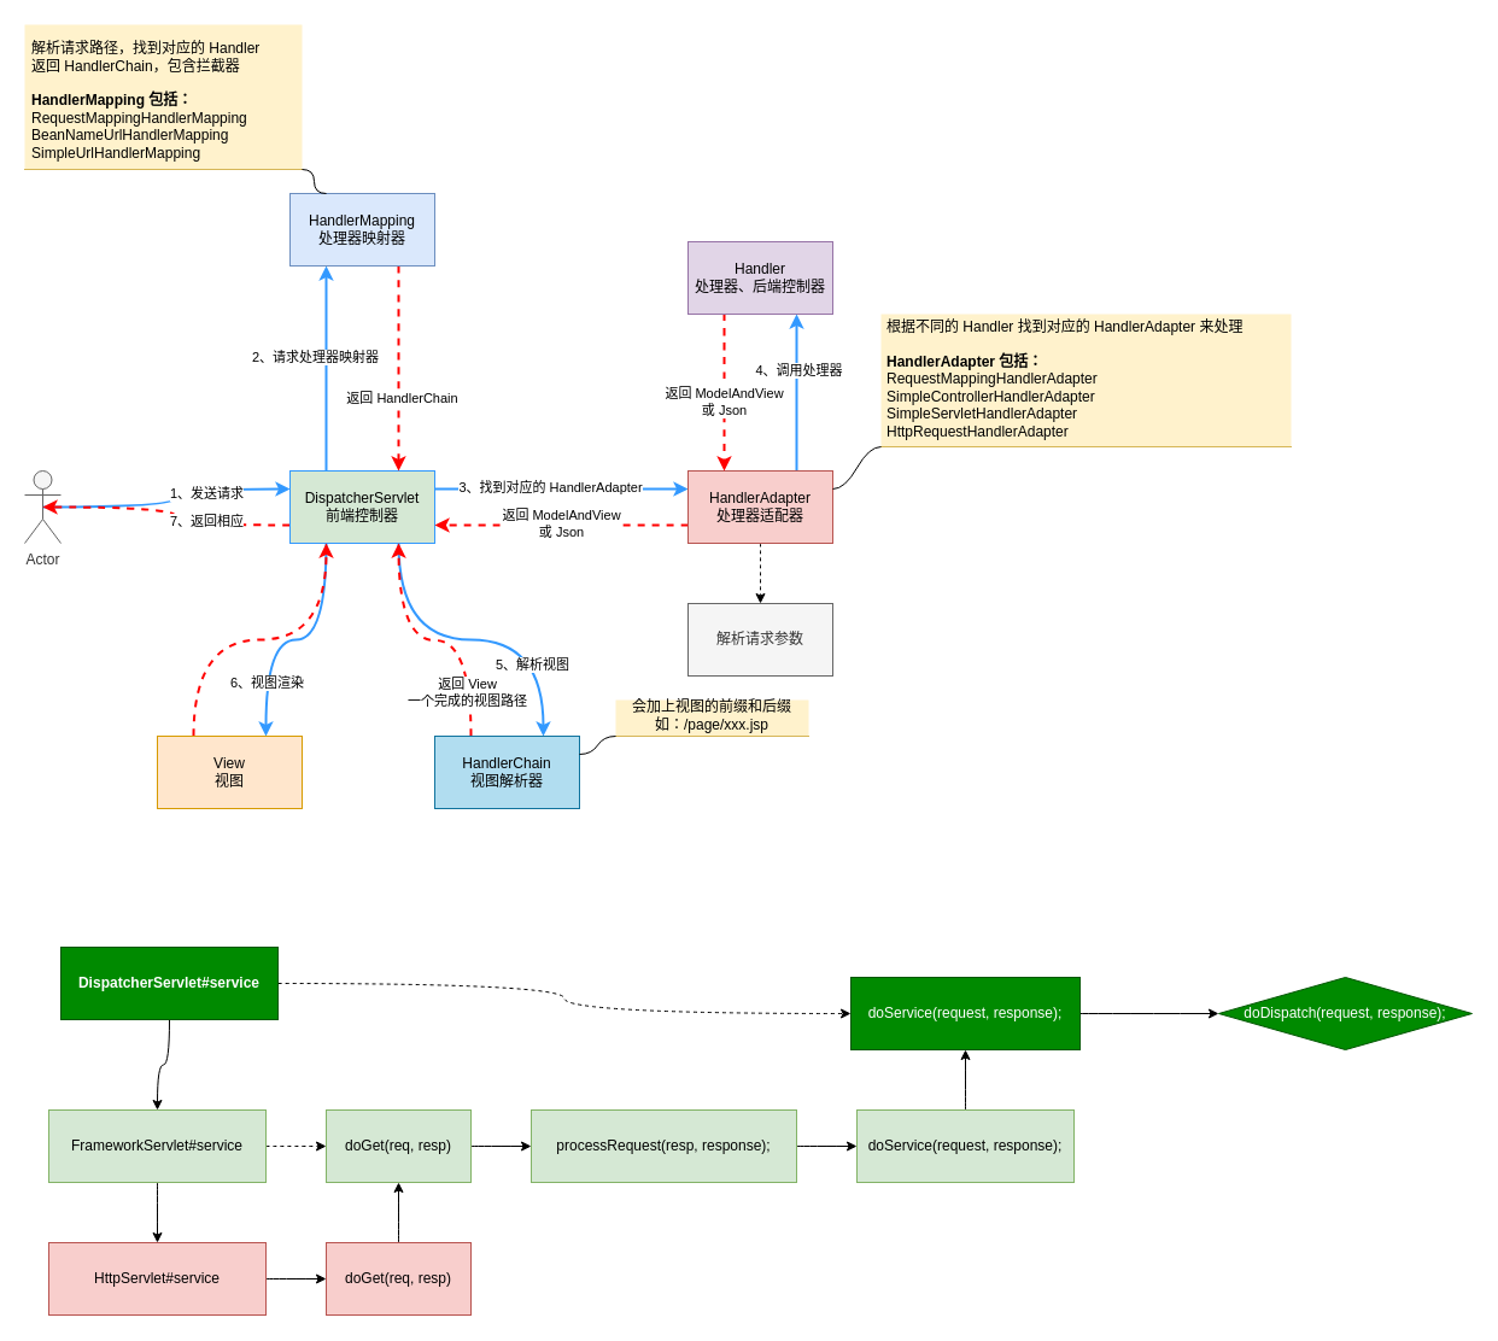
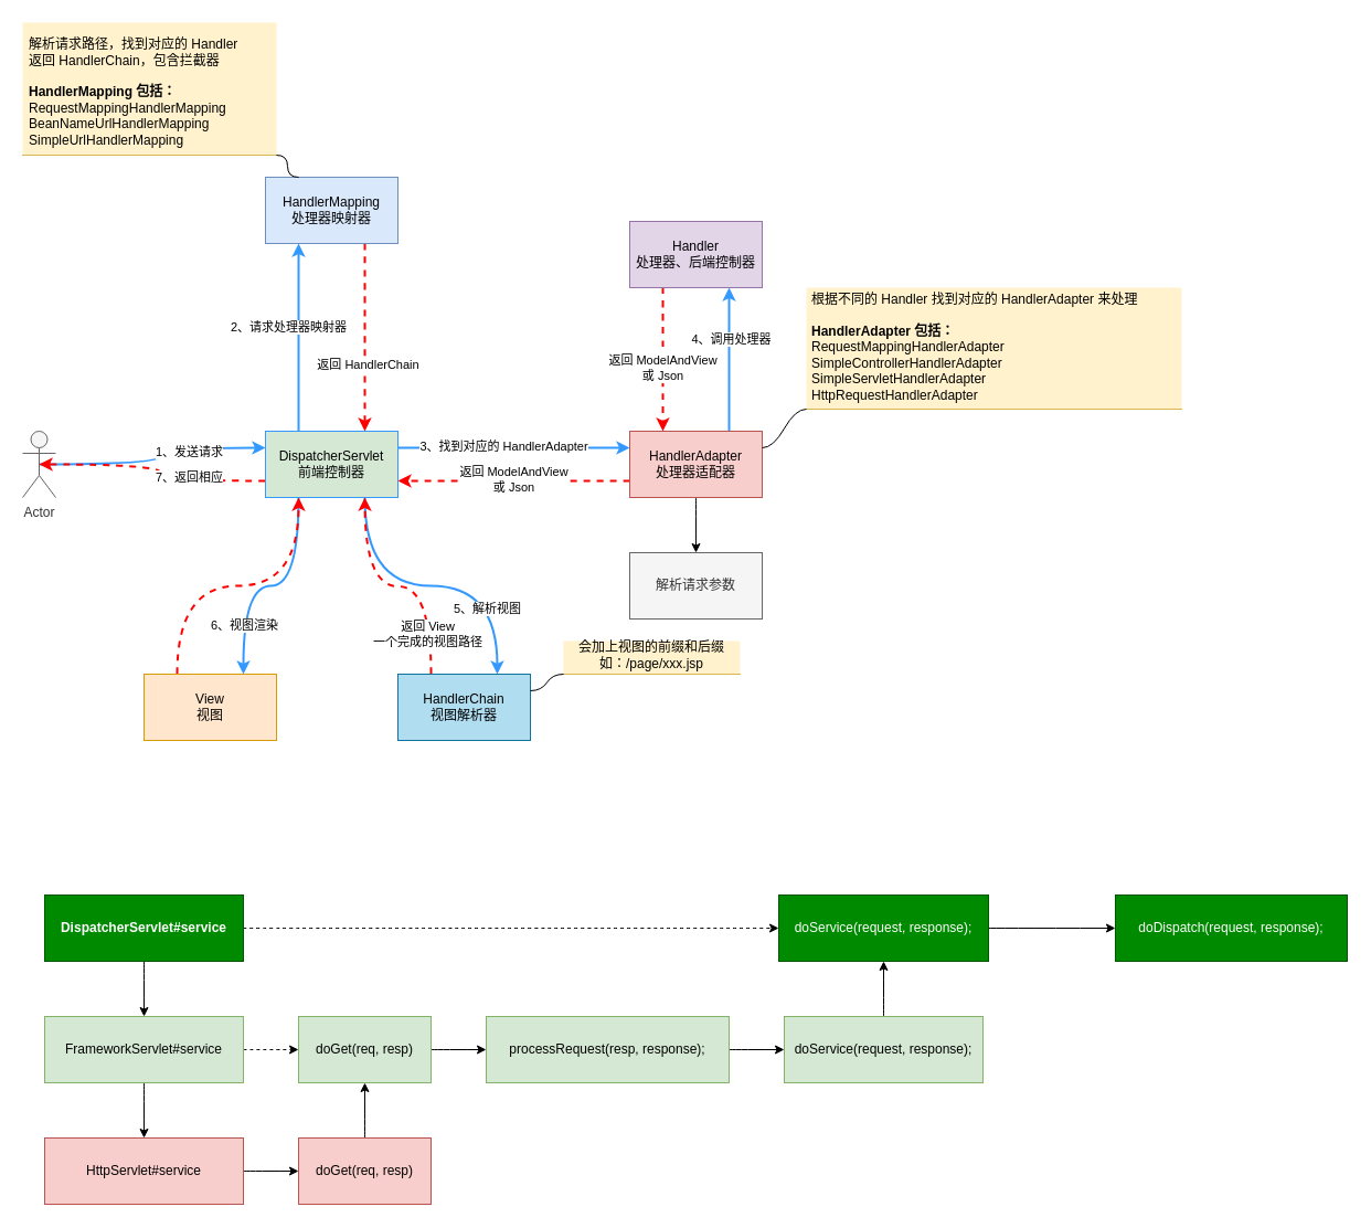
- <mxCell id="28" value="" style="edgeStyle=orthogonalEdgeStyle;curved=1;rounded=0;orthogonalLoop=1;jettySize=auto;html=1;fontColor=#000000;strokeColor=#000000;strokeWidth=1;dashed=1;" parent="1" source="29" target="37" edge="1"><mxGeometry relative="1" as="geometry" /></mxCell>
+ <mxCell id="28" value="" style="edgeStyle=orthogonalEdgeStyle;curved=1;rounded=0;orthogonalLoop=1;jettySize=auto;html=1;fontColor=#000000;strokeColor=#000000;strokeWidth=1;" parent="1" source="29" target="37" edge="1"><mxGeometry relative="1" as="geometry" /></mxCell>
- <mxCell id="42" value="&lt;b&gt;DispatcherServlet#service&lt;/b&gt;" style="rounded=0;whiteSpace=wrap;html=1;fillColor=#008a00;strokeColor=#005700;fontColor=#ffffff;" vertex="1" parent="1"><mxGeometry x="50" y="785" width="180" height="60" as="geometry" /></mxCell>
+ <mxCell id="42" value="&lt;b&gt;DispatcherServlet#service&lt;/b&gt;" style="rounded=0;whiteSpace=wrap;html=1;fillColor=#008a00;strokeColor=#005700;fontColor=#ffffff;" vertex="1" parent="1"><mxGeometry x="40" y="810" width="180" height="60" as="geometry" /></mxCell>
- <mxCell id="58" value="doDispatch(request, response);" style="rhombus;whiteSpace=wrap;html=1;fillColor=#008a00;strokeColor=#005700;fontColor=#ffffff;" vertex="1" parent="1"><mxGeometry x="1010" y="810" width="210" height="60" as="geometry" /></mxCell>
+ <mxCell id="58" value="doDispatch(request, response);" style="whiteSpace=wrap;html=1;fillColor=#008a00;strokeColor=#005700;fontColor=#ffffff;rounded=0;" vertex="1" parent="1"><mxGeometry x="1010" y="810" width="210" height="60" as="geometry" /></mxCell>
